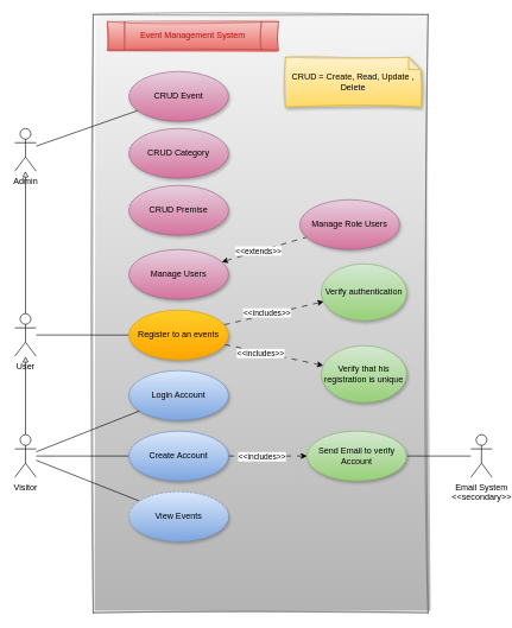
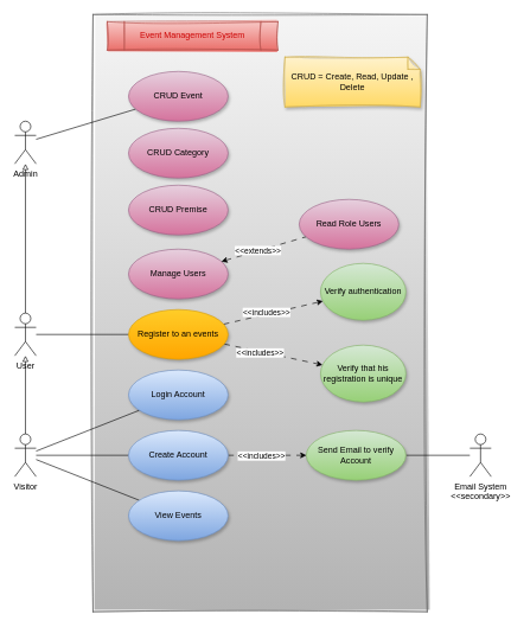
- <mxCell id="4" value="Admin" style="shape=umlActor;verticalLabelPosition=bottom;verticalAlign=top;html=1;outlineConnect=0;" parent="1" vertex="1"><mxGeometry x="20" y="180" width="30" height="60" as="geometry" /></mxCell>
+ <mxCell id="4" value="Admin" style="shape=umlActor;verticalLabelPosition=bottom;verticalAlign=top;html=1;outlineConnect=0;" parent="1" vertex="1"><mxGeometry x="20" y="170" width="30" height="60" as="geometry" /></mxCell>
- <mxCell id="31" value="Manage Role Users" style="ellipse;whiteSpace=wrap;html=1;fillColor=#e6d0de;gradientColor=#d5739d;strokeColor=#996185;shadow=1;" parent="1" vertex="1"><mxGeometry x="420" y="280" width="140" height="70" as="geometry" /></mxCell>
+ <mxCell id="31" value="Read Role Users" style="ellipse;whiteSpace=wrap;html=1;fillColor=#e6d0de;gradientColor=#d5739d;strokeColor=#996185;shadow=1;" parent="1" vertex="1"><mxGeometry x="420" y="280" width="140" height="70" as="geometry" /></mxCell>
- <mxCell id="25" value="View Events" style="ellipse;whiteSpace=wrap;html=1;fillColor=#dae8fc;gradientColor=#7ea6e0;strokeColor=#6c8ebf;shadow=1;dashed=1;" parent="1" vertex="1"><mxGeometry x="180" y="690" width="140" height="70" as="geometry" /></mxCell>
+ <mxCell id="25" value="View Events" style="ellipse;whiteSpace=wrap;html=1;fillColor=#dae8fc;gradientColor=#7ea6e0;strokeColor=#6c8ebf;shadow=1;" parent="1" vertex="1"><mxGeometry x="180" y="690" width="140" height="70" as="geometry" /></mxCell>
